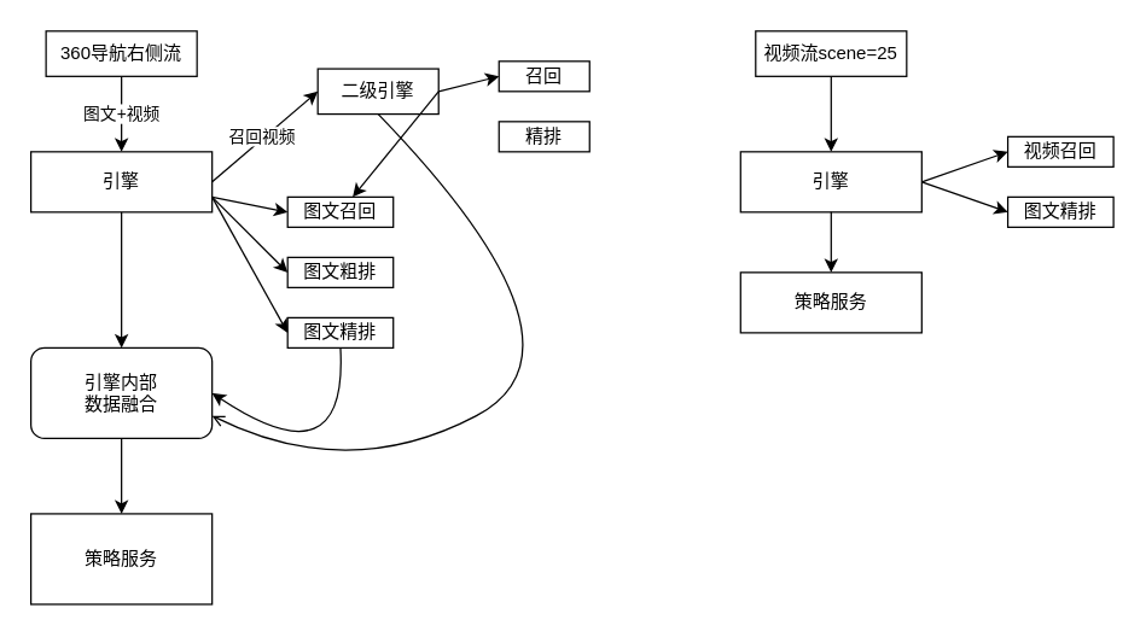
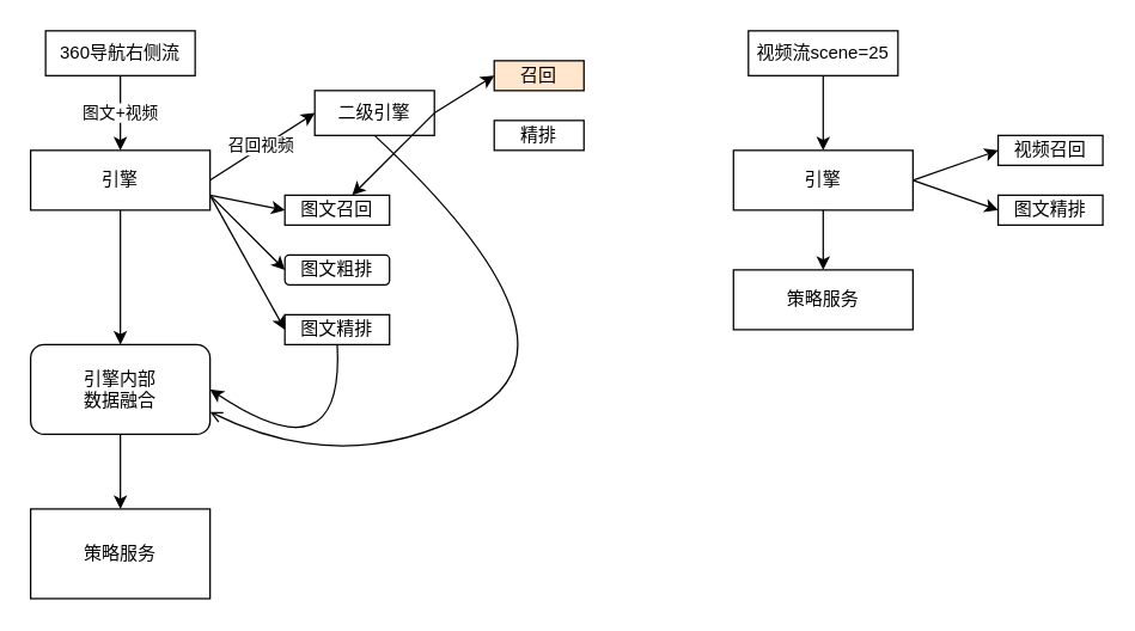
- <mxCell id="9" value="召回" style="rounded=0;whiteSpace=wrap;html=1;" vertex="1" parent="1"><mxGeometry x="330" y="40" width="60" height="20" as="geometry" /></mxCell>
+ <mxCell id="9" value="召回" style="rounded=0;whiteSpace=wrap;html=1;fillColor=#ffe6cc;" vertex="1" parent="1"><mxGeometry x="330" y="40" width="60" height="20" as="geometry" /></mxCell>
- <mxCell id="6" value="二级引擎" style="rounded=0;whiteSpace=wrap;html=1;" vertex="1" parent="1"><mxGeometry x="210" y="45" width="80" height="30" as="geometry" /></mxCell>
+ <mxCell id="6" value="二级引擎" style="rounded=0;whiteSpace=wrap;html=1;" vertex="1" parent="1"><mxGeometry x="210" y="60" width="80" height="30" as="geometry" /></mxCell>
- <mxCell id="14" value="图文粗排" style="rounded=0;whiteSpace=wrap;html=1;" vertex="1" parent="1"><mxGeometry x="190" y="170" width="70" height="20" as="geometry" /></mxCell>
+ <mxCell id="14" value="图文粗排" style="whiteSpace=wrap;html=1;rounded=1;" vertex="1" parent="1"><mxGeometry x="190" y="170" width="70" height="20" as="geometry" /></mxCell>
